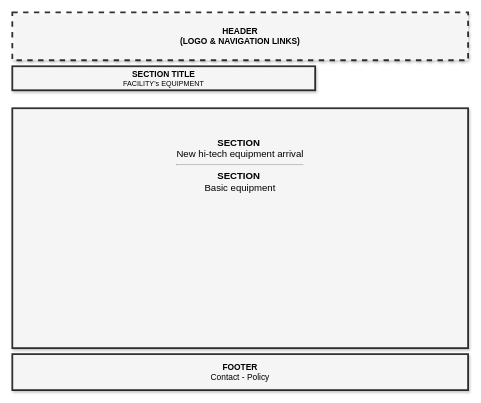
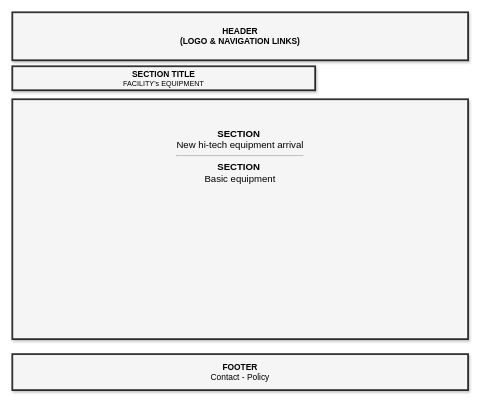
- <mxCell id="2" value="&lt;font style=&quot;font-size: 14px&quot;&gt;&lt;b&gt;HEADER&lt;br&gt;(LOGO &amp;amp; NAVIGATION LINKS)&lt;/b&gt;&lt;/font&gt;" style="whiteSpace=wrap;html=1;strokeWidth=3;perimeterSpacing=0;opacity=80;shadow=1;dashed=1;" parent="1" vertex="1"><mxGeometry x="20" y="20" width="760" height="80" as="geometry" /></mxCell>
+ <mxCell id="2" value="&lt;font style=&quot;font-size: 14px&quot;&gt;&lt;b&gt;HEADER&lt;br&gt;(LOGO &amp;amp; NAVIGATION LINKS)&lt;/b&gt;&lt;/font&gt;" style="whiteSpace=wrap;html=1;strokeWidth=3;perimeterSpacing=0;opacity=80;shadow=1;" parent="1" vertex="1"><mxGeometry x="20" y="20" width="760" height="80" as="geometry" /></mxCell>
- <mxCell id="4" value="&lt;font style=&quot;font-size: 16px&quot;&gt;&lt;b&gt;SECTION&amp;nbsp;&lt;/b&gt;&lt;b&gt;&lt;br&gt;&lt;/b&gt;&lt;/font&gt;&lt;font style=&quot;font-size: 16px&quot;&gt;&lt;font style=&quot;font-size: 16px&quot;&gt;New hi-tech equipment arrival&lt;br&gt;&lt;/font&gt;&lt;hr&gt;&lt;font style=&quot;font-size: 16px&quot;&gt;&lt;b&gt;SECTION&amp;nbsp;&lt;/b&gt;&lt;b&gt;&lt;br&gt;&lt;/b&gt;Basic equipment&lt;br&gt;&lt;br&gt;&lt;br&gt;&lt;br&gt;&lt;br&gt;&lt;br&gt;&lt;br&gt;&lt;br&gt;&lt;br&gt;&lt;br&gt;&lt;br&gt;&lt;/font&gt;&lt;br&gt;&lt;/font&gt;" style="whiteSpace=wrap;html=1;strokeWidth=3;perimeterSpacing=0;opacity=80;shadow=1;" parent="1" vertex="1"><mxGeometry x="20" y="180" width="760" height="400" as="geometry" /></mxCell>
+ <mxCell id="4" value="&lt;font style=&quot;font-size: 16px&quot;&gt;&lt;b&gt;SECTION&amp;nbsp;&lt;/b&gt;&lt;b&gt;&lt;br&gt;&lt;/b&gt;&lt;/font&gt;&lt;font style=&quot;font-size: 16px&quot;&gt;&lt;font style=&quot;font-size: 16px&quot;&gt;New hi-tech equipment arrival&lt;br&gt;&lt;/font&gt;&lt;hr&gt;&lt;font style=&quot;font-size: 16px&quot;&gt;&lt;b&gt;SECTION&amp;nbsp;&lt;/b&gt;&lt;b&gt;&lt;br&gt;&lt;/b&gt;Basic equipment&lt;br&gt;&lt;br&gt;&lt;br&gt;&lt;br&gt;&lt;br&gt;&lt;br&gt;&lt;br&gt;&lt;br&gt;&lt;br&gt;&lt;br&gt;&lt;br&gt;&lt;/font&gt;&lt;br&gt;&lt;/font&gt;" style="whiteSpace=wrap;html=1;strokeWidth=3;perimeterSpacing=0;opacity=80;shadow=1;" parent="1" vertex="1"><mxGeometry x="20" y="165" width="760" height="400" as="geometry" /></mxCell>
